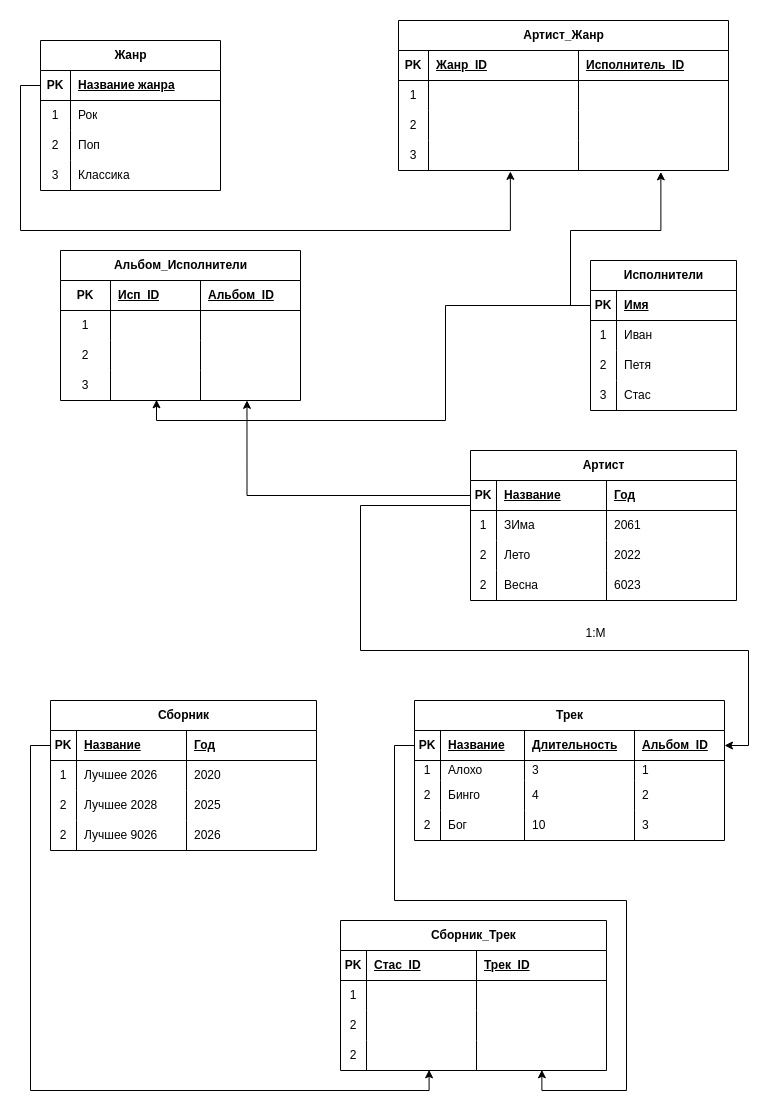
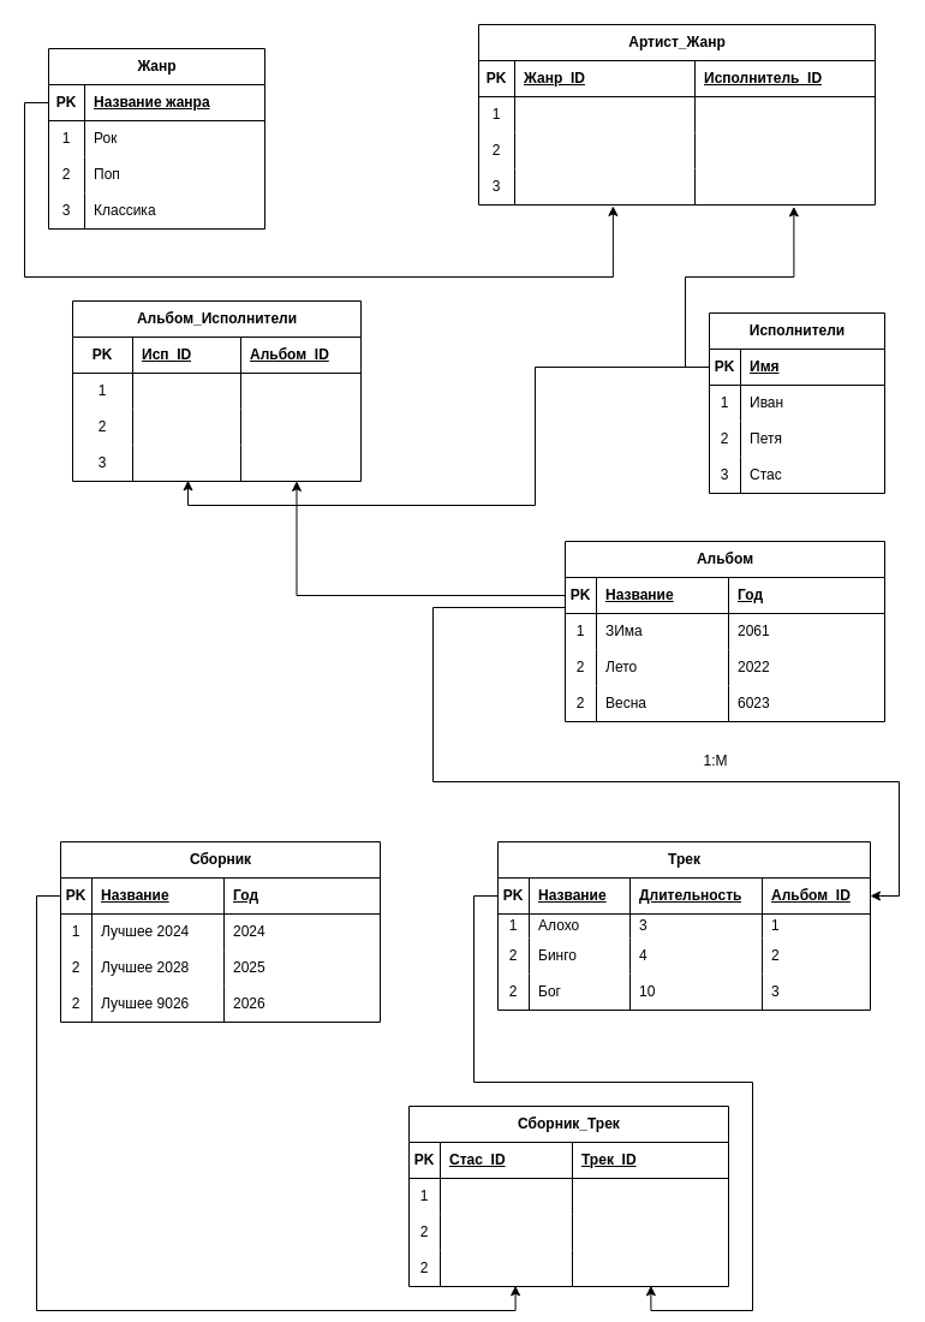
- <mxCell id="28" value="Артист" style="shape=table;startSize=30;container=1;collapsible=1;childLayout=tableLayout;fixedRows=1;rowLines=0;fontStyle=1;align=center;resizeLast=1;html=1;" vertex="1" parent="1"><mxGeometry x="470" y="450" width="266" height="150" as="geometry" /></mxCell>
+ <mxCell id="28" value="Альбом" style="shape=table;startSize=30;container=1;collapsible=1;childLayout=tableLayout;fixedRows=1;rowLines=0;fontStyle=1;align=center;resizeLast=1;html=1;" vertex="1" parent="1"><mxGeometry x="470" y="450" width="266" height="150" as="geometry" /></mxCell>
- <mxCell id="113" value="Лучшее 2026" style="shape=partialRectangle;connectable=0;fillColor=none;top=0;left=0;bottom=0;right=0;align=left;spacingLeft=6;overflow=hidden;whiteSpace=wrap;html=1;" vertex="1" parent="111"><mxGeometry x="26" width="110" height="30" as="geometry"><mxRectangle width="110" height="30" as="alternateBounds" /></mxGeometry></mxCell>
+ <mxCell id="113" value="Лучшее 2024" style="shape=partialRectangle;connectable=0;fillColor=none;top=0;left=0;bottom=0;right=0;align=left;spacingLeft=6;overflow=hidden;whiteSpace=wrap;html=1;" vertex="1" parent="111"><mxGeometry x="26" width="110" height="30" as="geometry"><mxRectangle width="110" height="30" as="alternateBounds" /></mxGeometry></mxCell>
- <mxCell id="114" value="2020" style="shape=partialRectangle;connectable=0;fillColor=none;top=0;left=0;bottom=0;right=0;align=left;spacingLeft=6;overflow=hidden;whiteSpace=wrap;html=1;" vertex="1" parent="111"><mxGeometry x="136" width="130" height="30" as="geometry"><mxRectangle width="130" height="30" as="alternateBounds" /></mxGeometry></mxCell>
+ <mxCell id="114" value="2024" style="shape=partialRectangle;connectable=0;fillColor=none;top=0;left=0;bottom=0;right=0;align=left;spacingLeft=6;overflow=hidden;whiteSpace=wrap;html=1;" vertex="1" parent="111"><mxGeometry x="136" width="130" height="30" as="geometry"><mxRectangle width="130" height="30" as="alternateBounds" /></mxGeometry></mxCell>
